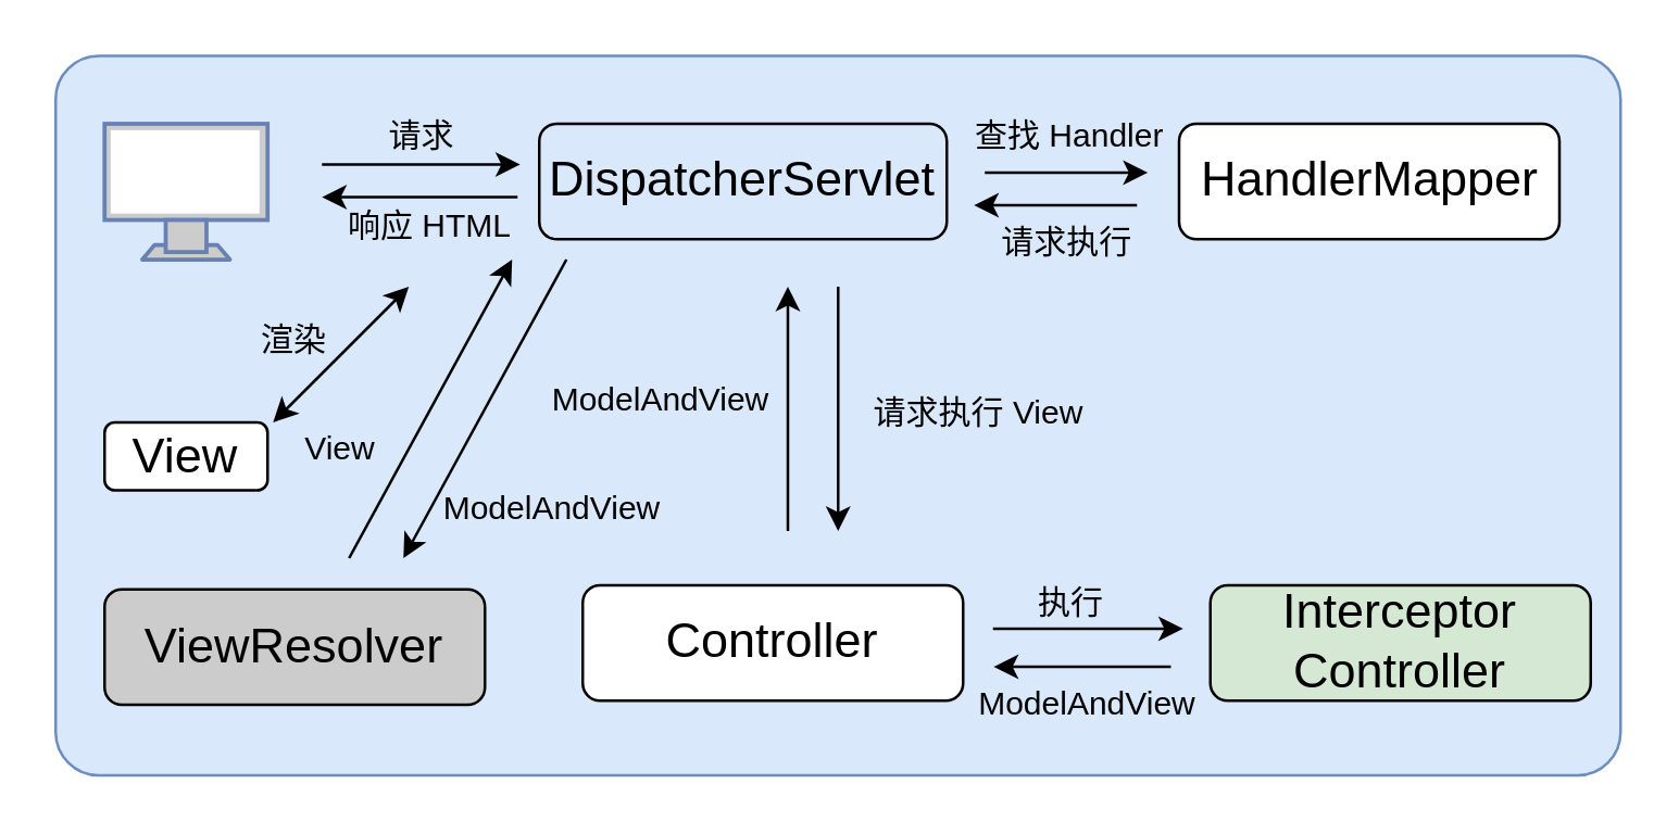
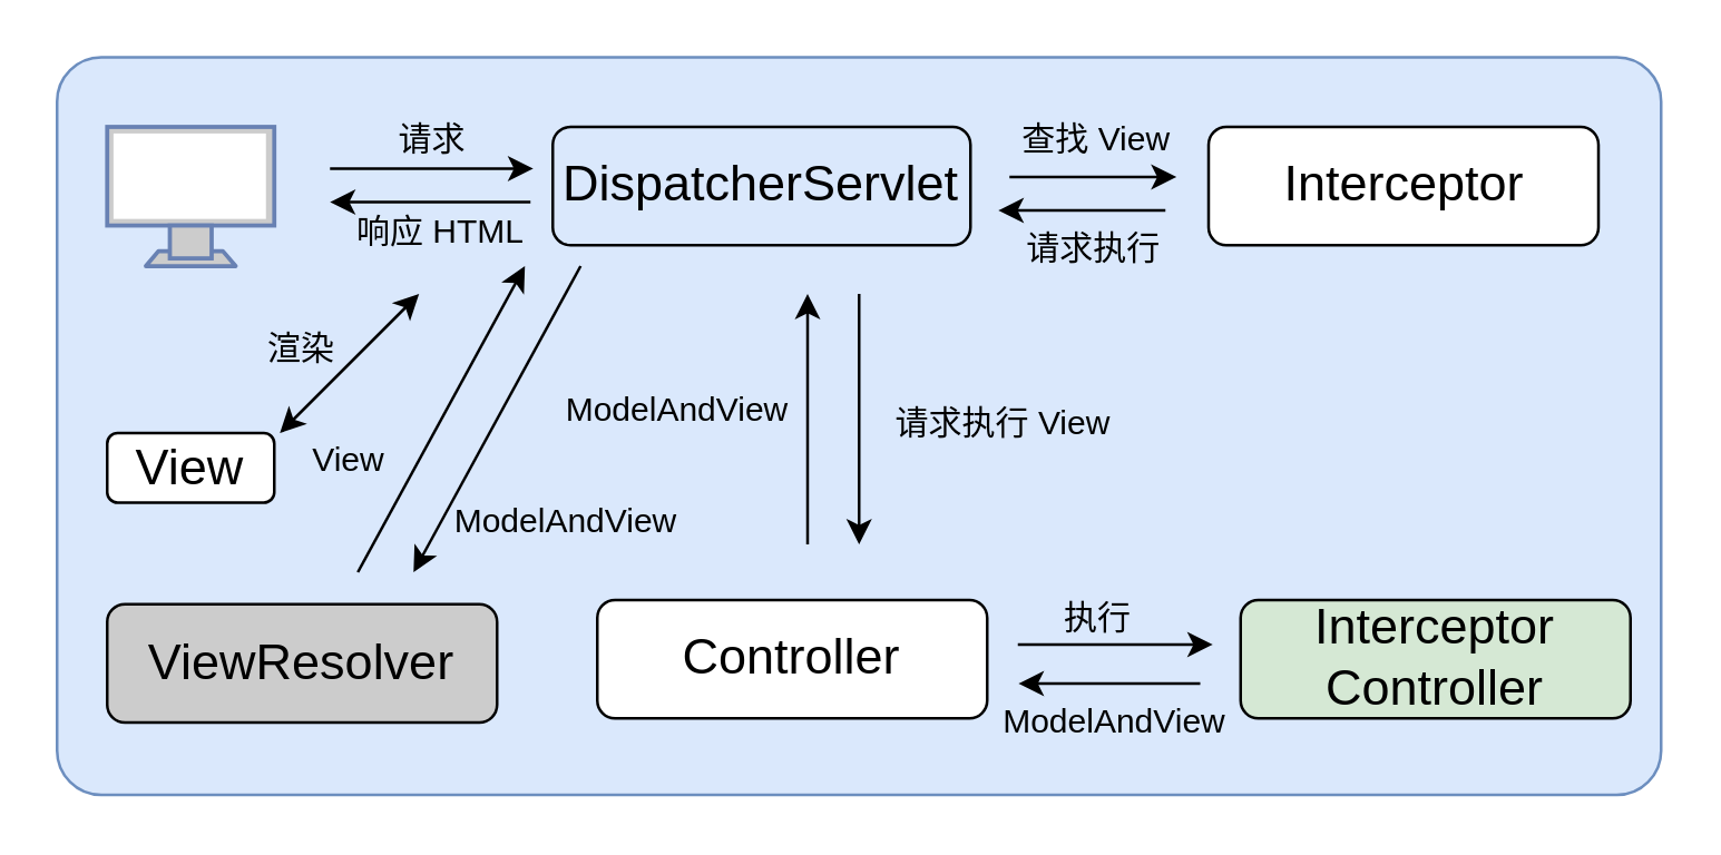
- <mxCell id="12" value="查找 Handler" style="text;html=1;strokeColor=none;fillColor=none;align=center;verticalAlign=middle;whiteSpace=wrap;rounded=0;" vertex="1" parent="1"><mxGeometry x="355" y="45" width="76.5" height="10" as="geometry" /></mxCell>
+ <mxCell id="12" value="查找 View" style="text;html=1;strokeColor=none;fillColor=none;align=center;verticalAlign=middle;whiteSpace=wrap;rounded=0;" vertex="1" parent="1"><mxGeometry x="355" y="45" width="76.5" height="10" as="geometry" /></mxCell>
- <mxCell id="8" value="&lt;font style=&quot;font-size: 18px&quot;&gt;HandlerMapper&lt;/font&gt;" style="rounded=1;whiteSpace=wrap;html=1;" vertex="1" parent="1"><mxGeometry x="433.5" y="45" width="140" height="42.5" as="geometry" /></mxCell>
+ <mxCell id="8" value="&lt;font style=&quot;font-size: 18px&quot;&gt;Interceptor&lt;/font&gt;" style="rounded=1;whiteSpace=wrap;html=1;" vertex="1" parent="1"><mxGeometry x="433.5" y="45" width="140" height="42.5" as="geometry" /></mxCell>
